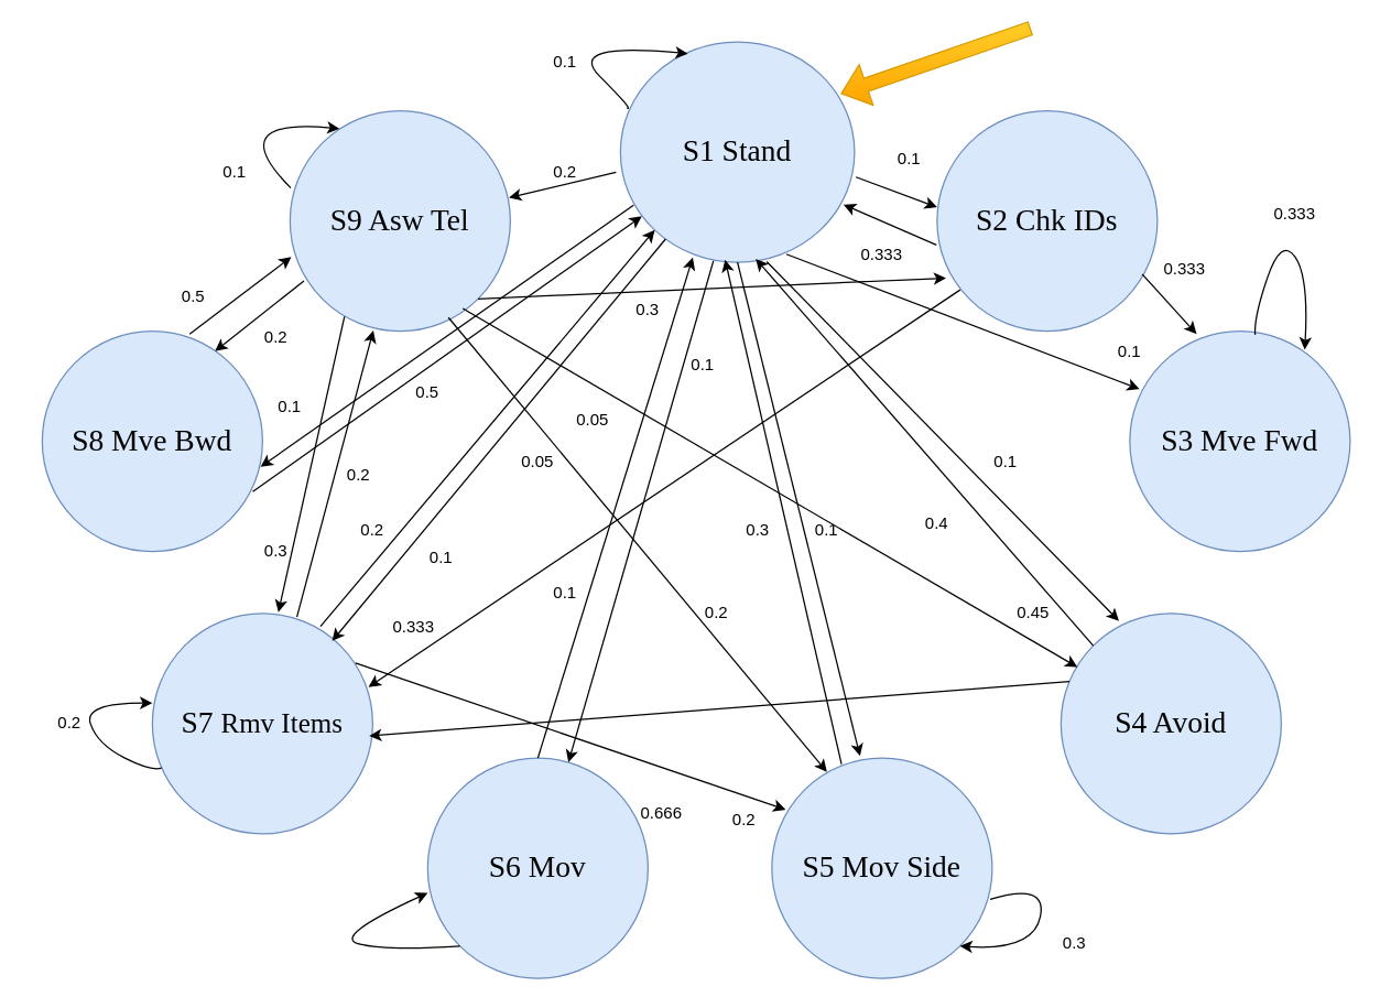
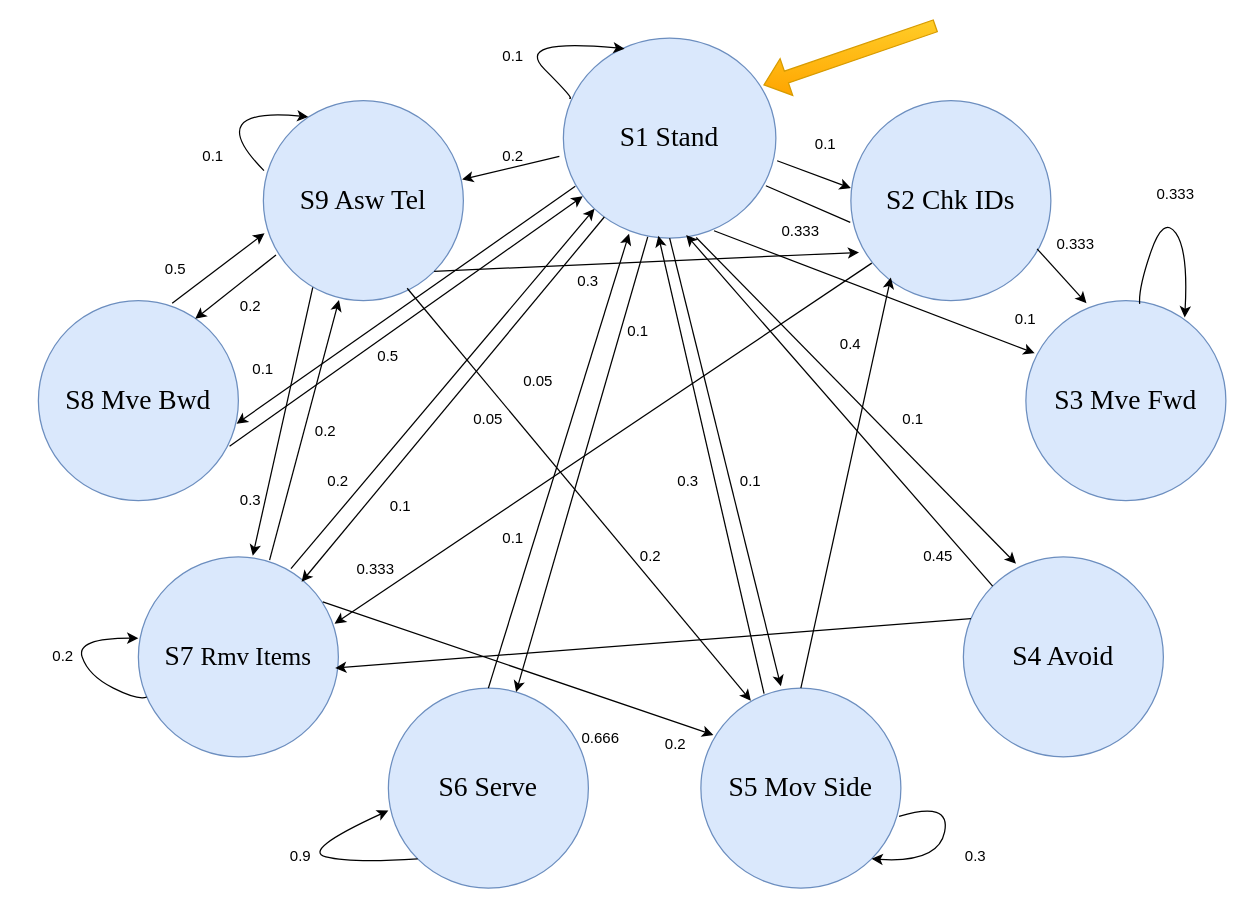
- <mxCell id="39" value="" style="endArrow=classic;html=1;rounded=0;exitX=-0.003;exitY=0.609;exitDx=0;exitDy=0;exitPerimeter=0;entryX=0.953;entryY=0.738;entryDx=0;entryDy=0;entryPerimeter=0;" parent="1" source="7" target="2" edge="1"><mxGeometry width="50" height="50" relative="1" as="geometry"><mxPoint x="631.5" y="188.66" as="sourcePoint" /><mxPoint x="674.54" y="192.89" as="targetPoint" /></mxGeometry></mxCell>
+ <mxCell id="39" value="" style="endArrow=none;html=1;rounded=0;exitX=-0.003;exitY=0.609;exitDx=0;exitDy=0;exitPerimeter=0;entryX=0.953;entryY=0.738;entryDx=0;entryDy=0;entryPerimeter=0;" parent="1" source="7" target="2" edge="1"><mxGeometry width="50" height="50" relative="1" as="geometry"><mxPoint x="631.5" y="188.66" as="sourcePoint" /><mxPoint x="674.54" y="192.89" as="targetPoint" /></mxGeometry></mxCell>
- <mxCell id="68" value="" style="endArrow=classic;html=1;rounded=0;exitX=0.784;exitY=0.897;exitDx=0;exitDy=0;exitPerimeter=0;entryX=0.075;entryY=0.244;entryDx=0;entryDy=0;entryPerimeter=0;" parent="1" source="10" target="8" edge="1"><mxGeometry width="50" height="50" relative="1" as="geometry"><mxPoint x="460" y="390" as="sourcePoint" /><mxPoint x="750" y="500" as="targetPoint" /></mxGeometry></mxCell>
- <mxCell id="52" value="0.4" style="text;html=1;strokeColor=none;fillColor=none;align=center;verticalAlign=middle;whiteSpace=wrap;rounded=0;" parent="1" vertex="1"><mxGeometry x="650" y="365" width="60" height="30" as="geometry" /></mxCell>
+ <mxCell id="52" value="0.4" style="text;html=1;strokeColor=none;fillColor=none;align=center;verticalAlign=middle;whiteSpace=wrap;rounded=0;" parent="1" vertex="1"><mxGeometry x="650" y="260" width="60" height="30" as="geometry" /></mxCell>
+ <mxCell id="50" value="" style="endArrow=classic;html=1;rounded=0;exitX=0.5;exitY=0;exitDx=0;exitDy=0;entryX=0.2;entryY=0.884;entryDx=0;entryDy=0;entryPerimeter=0;" parent="1" source="3" target="7" edge="1"><mxGeometry width="50" height="50" relative="1" as="geometry"><mxPoint x="650" y="420" as="sourcePoint" /><mxPoint x="561" y="54" as="targetPoint" /></mxGeometry></mxCell>
- <mxCell id="9" value="S6 Mov" style="ellipse;whiteSpace=wrap;html=1;rounded=0;shadow=0;dashed=0;comic=0;fontFamily=Verdana;fontSize=22;fillColor=#dae8fc;strokeColor=#6c8ebf;" parent="1" vertex="1"><mxGeometry x="310" y="550" width="160" height="160" as="geometry" /></mxCell>
+ <mxCell id="9" value="S6 Serve" style="ellipse;whiteSpace=wrap;html=1;rounded=0;shadow=0;dashed=0;comic=0;fontFamily=Verdana;fontSize=22;fillColor=#dae8fc;strokeColor=#6c8ebf;" parent="1" vertex="1"><mxGeometry x="310" y="550" width="160" height="160" as="geometry" /></mxCell>
+ <mxCell id="36" value="0.9" style="text;html=1;strokeColor=none;fillColor=none;align=center;verticalAlign=middle;whiteSpace=wrap;rounded=0;" parent="1" vertex="1"><mxGeometry x="210" y="670" width="60" height="30" as="geometry" /></mxCell>
